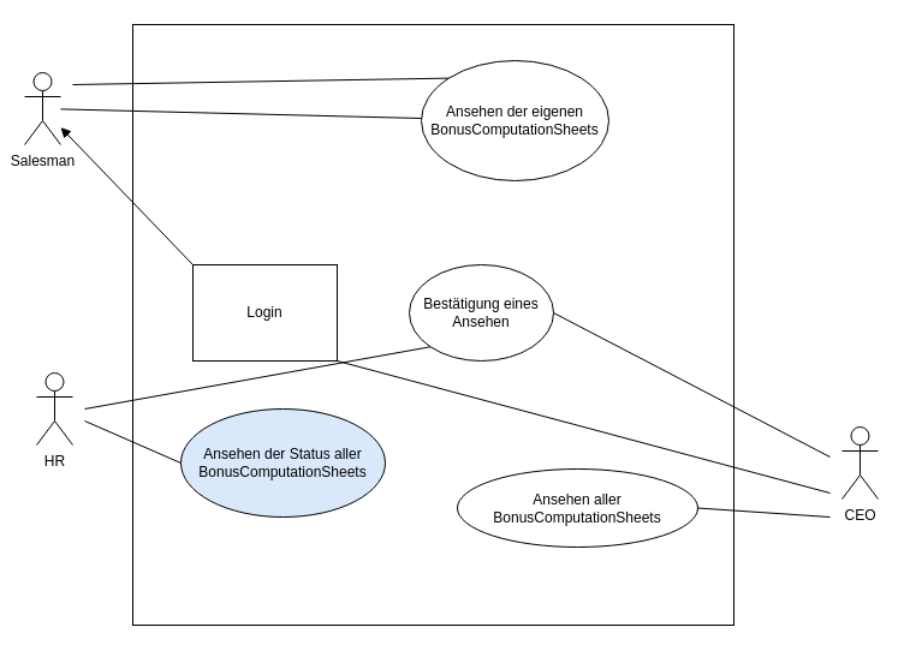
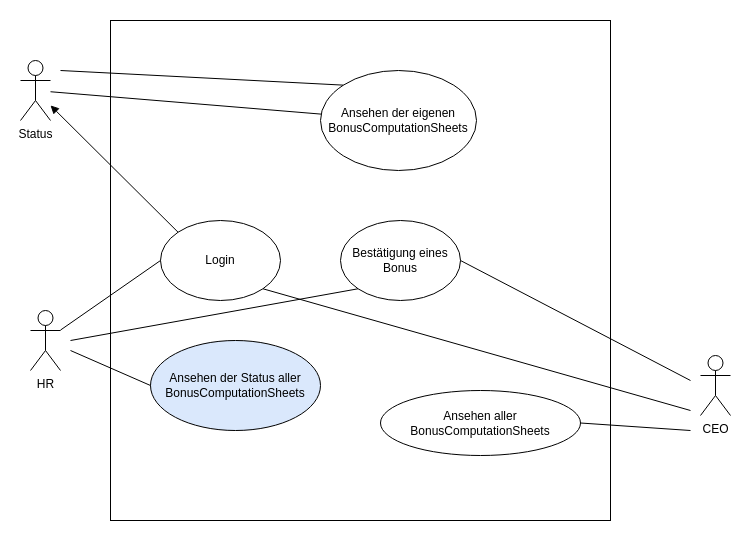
- <mxCell id="6" value="Ansehen der eigenen BonusComputationSheets" style="ellipse;whiteSpace=wrap;html=1;" vertex="1" parent="1"><mxGeometry x="350" y="50" width="156" height="100" as="geometry" /></mxCell>
+ <mxCell id="6" value="Ansehen der eigenen BonusComputationSheets" style="ellipse;whiteSpace=wrap;html=1;" vertex="1" parent="1"><mxGeometry x="320" y="70" width="156" height="100" as="geometry" /></mxCell>
- <mxCell id="3" value="Salesman" style="shape=umlActor;verticalLabelPosition=bottom;verticalAlign=top;html=1;outlineConnect=0;" vertex="1" parent="1"><mxGeometry x="20" y="60" width="30" height="60" as="geometry" /></mxCell>
+ <mxCell id="3" value="Status" style="shape=umlActor;verticalLabelPosition=bottom;verticalAlign=top;html=1;outlineConnect=0;" vertex="1" parent="1"><mxGeometry x="20" y="60" width="30" height="60" as="geometry" /></mxCell>
- <mxCell id="4" value="Login" style="whiteSpace=wrap;html=1;rounded=0;" vertex="1" parent="1"><mxGeometry x="160" y="220" width="120" height="80" as="geometry" /></mxCell>
+ <mxCell id="4" value="Login" style="ellipse;whiteSpace=wrap;html=1;" vertex="1" parent="1"><mxGeometry x="160" y="220" width="120" height="80" as="geometry" /></mxCell>
- <mxCell id="8" value="Bestätigung eines Ansehen" style="ellipse;whiteSpace=wrap;html=1;" vertex="1" parent="1"><mxGeometry x="340" y="220" width="120" height="80" as="geometry" /></mxCell>
+ <mxCell id="8" value="Bestätigung eines Bonus" style="ellipse;whiteSpace=wrap;html=1;" vertex="1" parent="1"><mxGeometry x="340" y="220" width="120" height="80" as="geometry" /></mxCell>
+ <mxCell id="11" value="" style="endArrow=none;html=1;rounded=0;entryX=0;entryY=0.5;entryDx=0;entryDy=0;" edge="1" parent="1" source="10" target="4"><mxGeometry width="50" height="50" relative="1" as="geometry"><mxPoint x="120" y="410" as="sourcePoint" /><mxPoint x="170" y="360" as="targetPoint" /></mxGeometry></mxCell>
